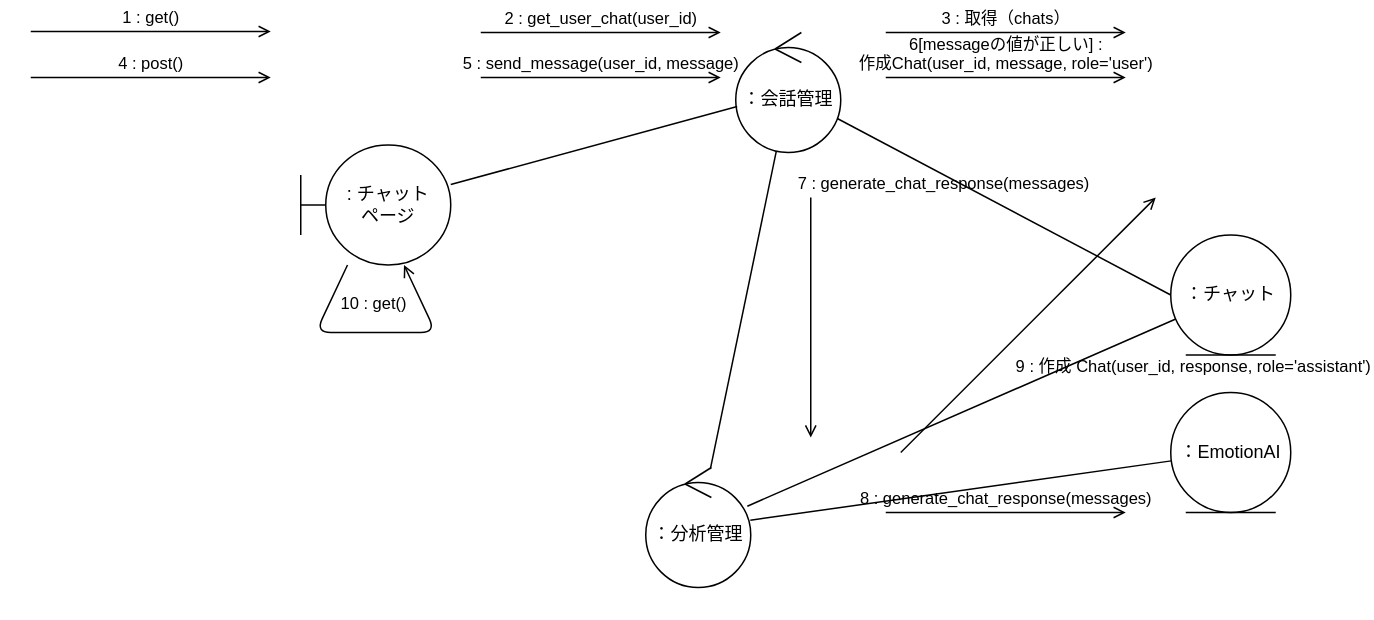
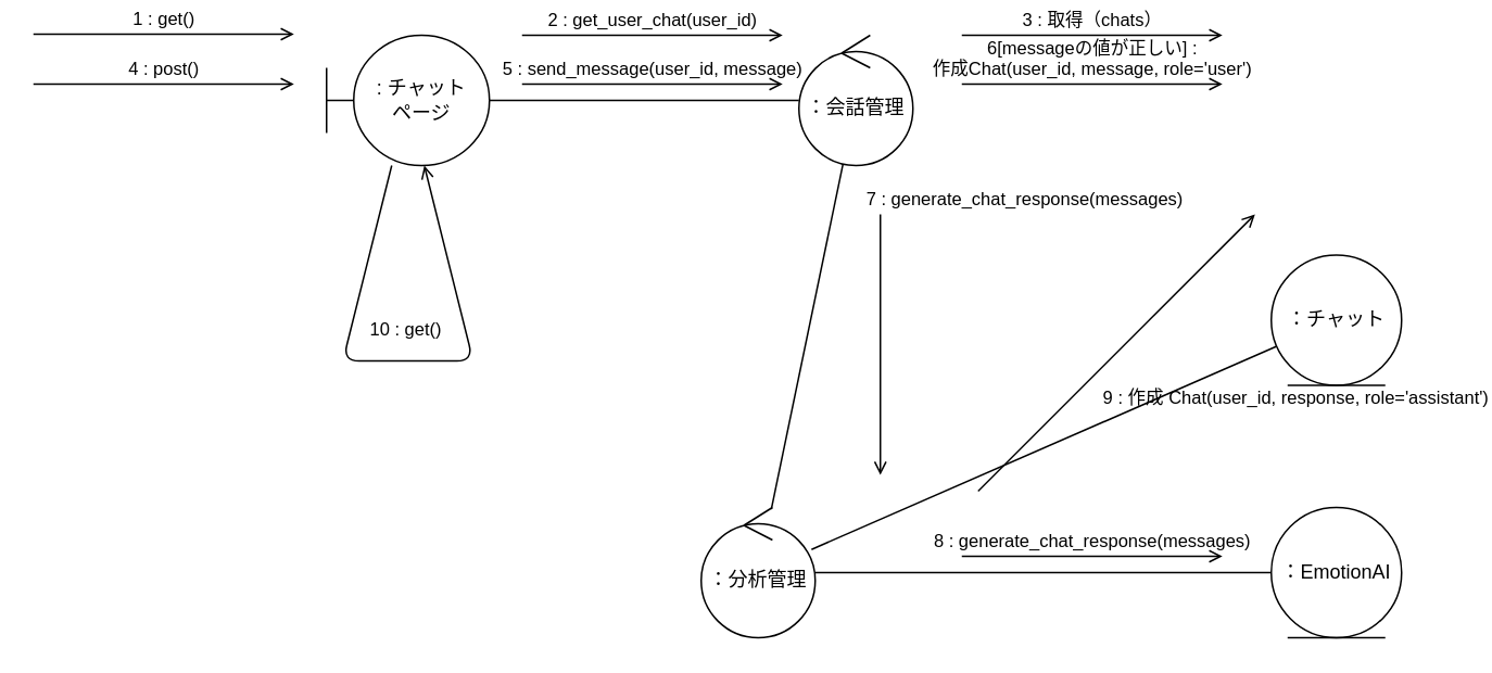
- <mxCell id="7" value=": チャット&lt;br&gt;ページ" style="shape=umlBoundary;whiteSpace=wrap;html=1;" parent="1" vertex="1"><mxGeometry x="200" y="96" width="100" height="80" as="geometry" /></mxCell>
+ <mxCell id="7" value=": チャット&lt;br&gt;ページ" style="shape=umlBoundary;whiteSpace=wrap;html=1;" parent="1" vertex="1"><mxGeometry x="200" y="21" width="100" height="80" as="geometry" /></mxCell>
- <mxCell id="3" style="edgeStyle=none;html=1;entryX=0;entryY=0.5;entryDx=0;entryDy=0;endArrow=none;endFill=0;" parent="1" source="5" target="2" edge="1"><mxGeometry relative="1" as="geometry" /></mxCell>
- <mxCell id="19" value="：EmotionAI" style="ellipse;shape=umlEntity;whiteSpace=wrap;html=1;" vertex="1" parent="1"><mxGeometry x="780" y="261" width="80" height="80" as="geometry" /></mxCell>
+ <mxCell id="19" value="：EmotionAI" style="ellipse;shape=umlEntity;whiteSpace=wrap;html=1;" vertex="1" parent="1"><mxGeometry x="780" y="311" width="80" height="80" as="geometry" /></mxCell>
